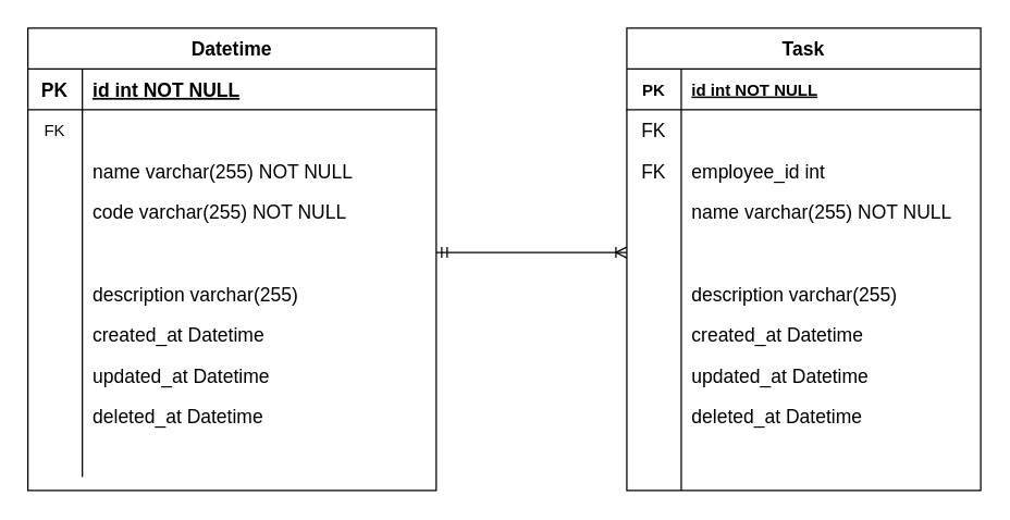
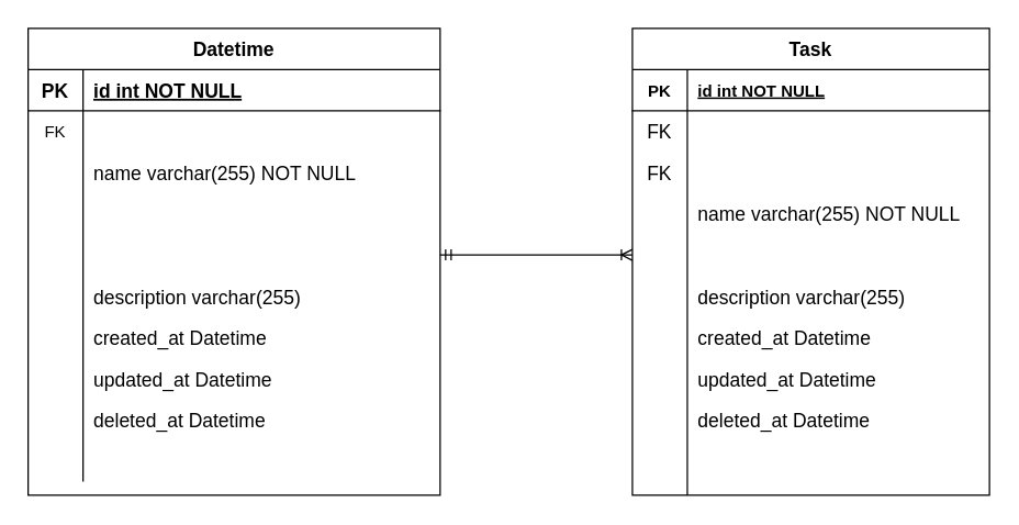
- <mxCell id="10" value="employee_id int" style="shape=partialRectangle;overflow=hidden;connectable=0;fillColor=none;top=0;left=0;bottom=0;right=0;align=left;spacingLeft=6;fontSize=14;" vertex="1" parent="8"><mxGeometry x="40" width="220" height="30" as="geometry"><mxRectangle width="220" height="30" as="alternateBounds" /></mxGeometry></mxCell>
- <mxCell id="45" value="code varchar(255) NOT NULL" style="shape=partialRectangle;overflow=hidden;connectable=0;fillColor=none;top=0;left=0;bottom=0;right=0;align=left;spacingLeft=6;fontSize=14;" vertex="1" parent="43"><mxGeometry x="40" width="260" height="30" as="geometry"><mxRectangle width="260" height="30" as="alternateBounds" /></mxGeometry></mxCell>
